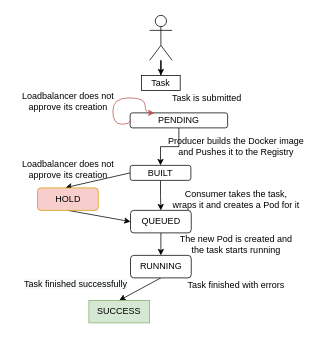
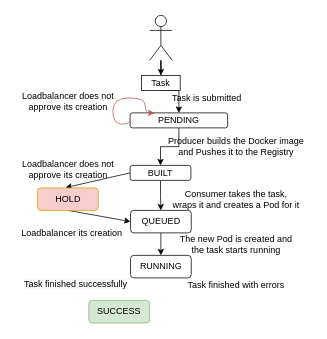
+ <mxCell id="7" style="edgeStyle=orthogonalEdgeStyle;rounded=0;orthogonalLoop=1;jettySize=auto;html=1;exitX=0.5;exitY=1;exitDx=0;exitDy=0;entryX=0.5;entryY=0;entryDx=0;entryDy=0;" edge="1" parent="1" source="8" target="3"><mxGeometry relative="1" as="geometry" /></mxCell>
+ <mxCell id="27" value="Loadbalancer&amp;nbsp;its creation" style="text;html=1;align=center;verticalAlign=middle;resizable=0;points=[];autosize=1;strokeColor=none;" vertex="1" parent="1"><mxGeometry x="20" y="300" width="150" height="20" as="geometry" /></mxCell>
- <mxCell id="16" style="edgeStyle=none;rounded=0;orthogonalLoop=1;jettySize=auto;html=1;exitX=0.5;exitY=1;exitDx=0;exitDy=0;entryX=0.5;entryY=0;entryDx=0;entryDy=0;" edge="1" parent="1" source="17" target="21"><mxGeometry relative="1" as="geometry" /></mxCell>
- <mxCell id="21" value="SUCCESS" style="whiteSpace=wrap;html=1;fillColor=#d5e8d4;strokeColor=#82b366;rounded=0;" vertex="1" parent="1"><mxGeometry x="118" y="400" width="81" height="30" as="geometry" /></mxCell>
+ <mxCell id="21" value="SUCCESS" style="rounded=1;whiteSpace=wrap;html=1;fillColor=#d5e8d4;strokeColor=#82b366;" vertex="1" parent="1"><mxGeometry x="118" y="400" width="81" height="30" as="geometry" /></mxCell>
